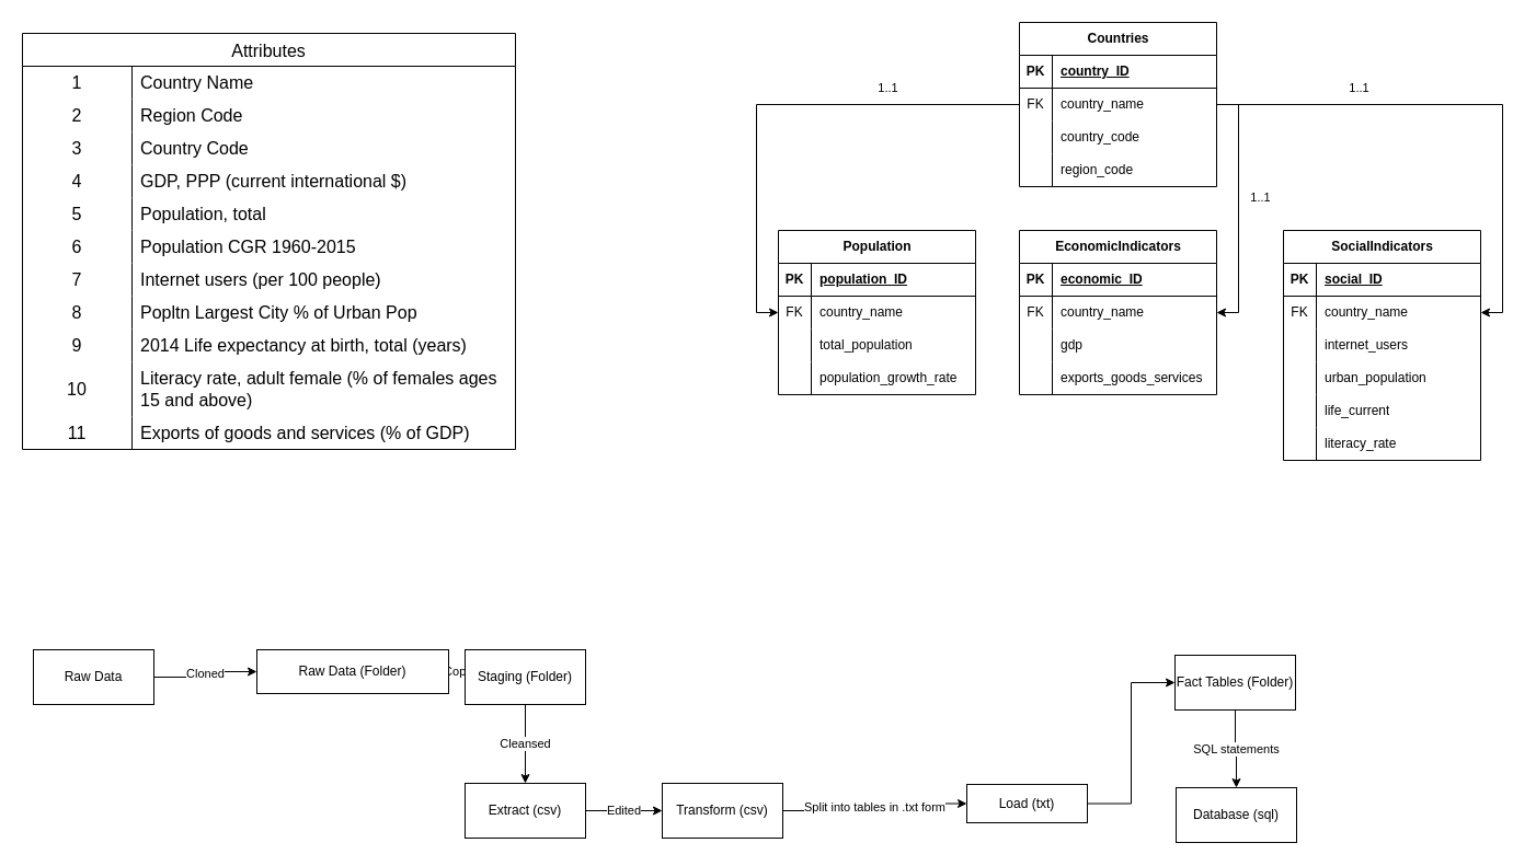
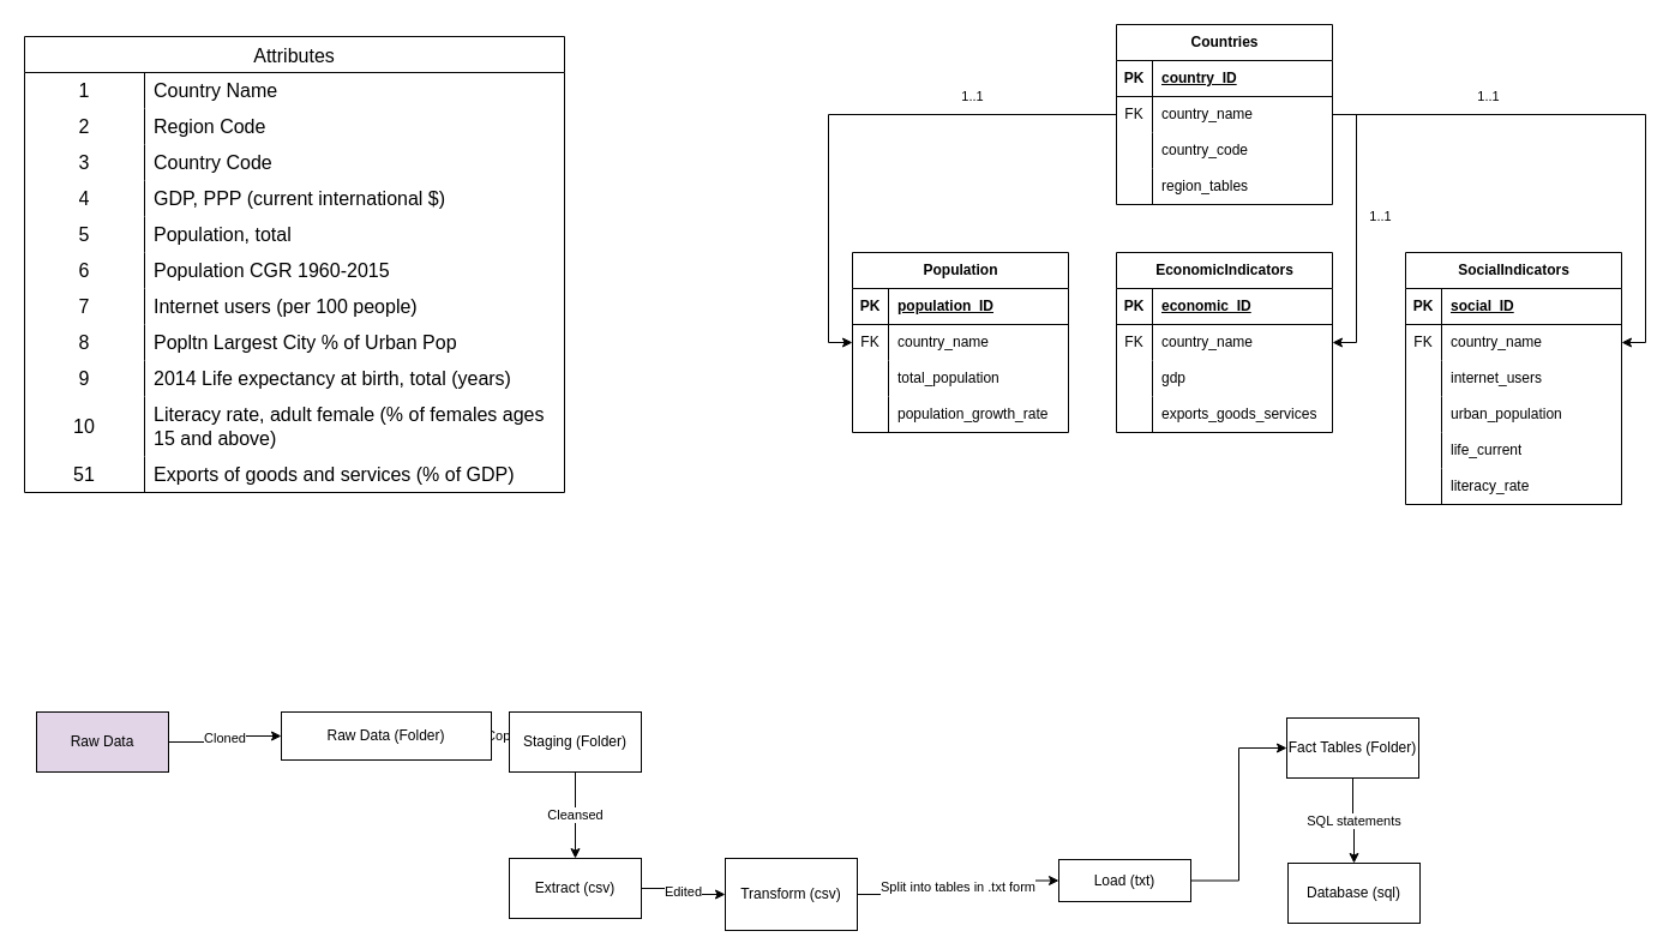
- <mxCell id="49" value="region_code" style="shape=partialRectangle;connectable=0;fillColor=none;top=0;left=0;bottom=0;right=0;align=left;spacingLeft=6;overflow=hidden;whiteSpace=wrap;html=1;" vertex="1" parent="47"><mxGeometry x="30" width="150" height="30" as="geometry"><mxRectangle width="150" height="30" as="alternateBounds" /></mxGeometry></mxCell>
+ <mxCell id="49" value="region_tables" style="shape=partialRectangle;connectable=0;fillColor=none;top=0;left=0;bottom=0;right=0;align=left;spacingLeft=6;overflow=hidden;whiteSpace=wrap;html=1;" vertex="1" parent="47"><mxGeometry x="30" width="150" height="30" as="geometry"><mxRectangle width="150" height="30" as="alternateBounds" /></mxGeometry></mxCell>
- <mxCell id="34" value="11" style="shape=partialRectangle;html=1;whiteSpace=wrap;connectable=0;fillColor=none;top=0;left=0;bottom=0;right=0;overflow=hidden;strokeColor=inherit;fontSize=16;" vertex="1" parent="33"><mxGeometry width="100" height="30" as="geometry"><mxRectangle width="100" height="30" as="alternateBounds" /></mxGeometry></mxCell>
+ <mxCell id="34" value="51" style="shape=partialRectangle;html=1;whiteSpace=wrap;connectable=0;fillColor=none;top=0;left=0;bottom=0;right=0;overflow=hidden;strokeColor=inherit;fontSize=16;" vertex="1" parent="33"><mxGeometry width="100" height="30" as="geometry"><mxRectangle width="100" height="30" as="alternateBounds" /></mxGeometry></mxCell>
- <mxCell id="98" value="Raw Data" style="html=1;whiteSpace=wrap;" vertex="1" parent="1"><mxGeometry x="30" y="593" width="110" height="50" as="geometry" /></mxCell>
+ <mxCell id="98" value="Raw Data" style="html=1;whiteSpace=wrap;fillColor=#e1d5e7;" vertex="1" parent="1"><mxGeometry x="30" y="593" width="110" height="50" as="geometry" /></mxCell>
- <mxCell id="106" value="Transform (csv)" style="html=1;whiteSpace=wrap;" vertex="1" parent="1"><mxGeometry x="604" y="715" width="110" height="50" as="geometry" /></mxCell>
+ <mxCell id="106" value="Transform (csv)" style="html=1;whiteSpace=wrap;" vertex="1" parent="1"><mxGeometry x="604" y="715" width="110" height="60" as="geometry" /></mxCell>
